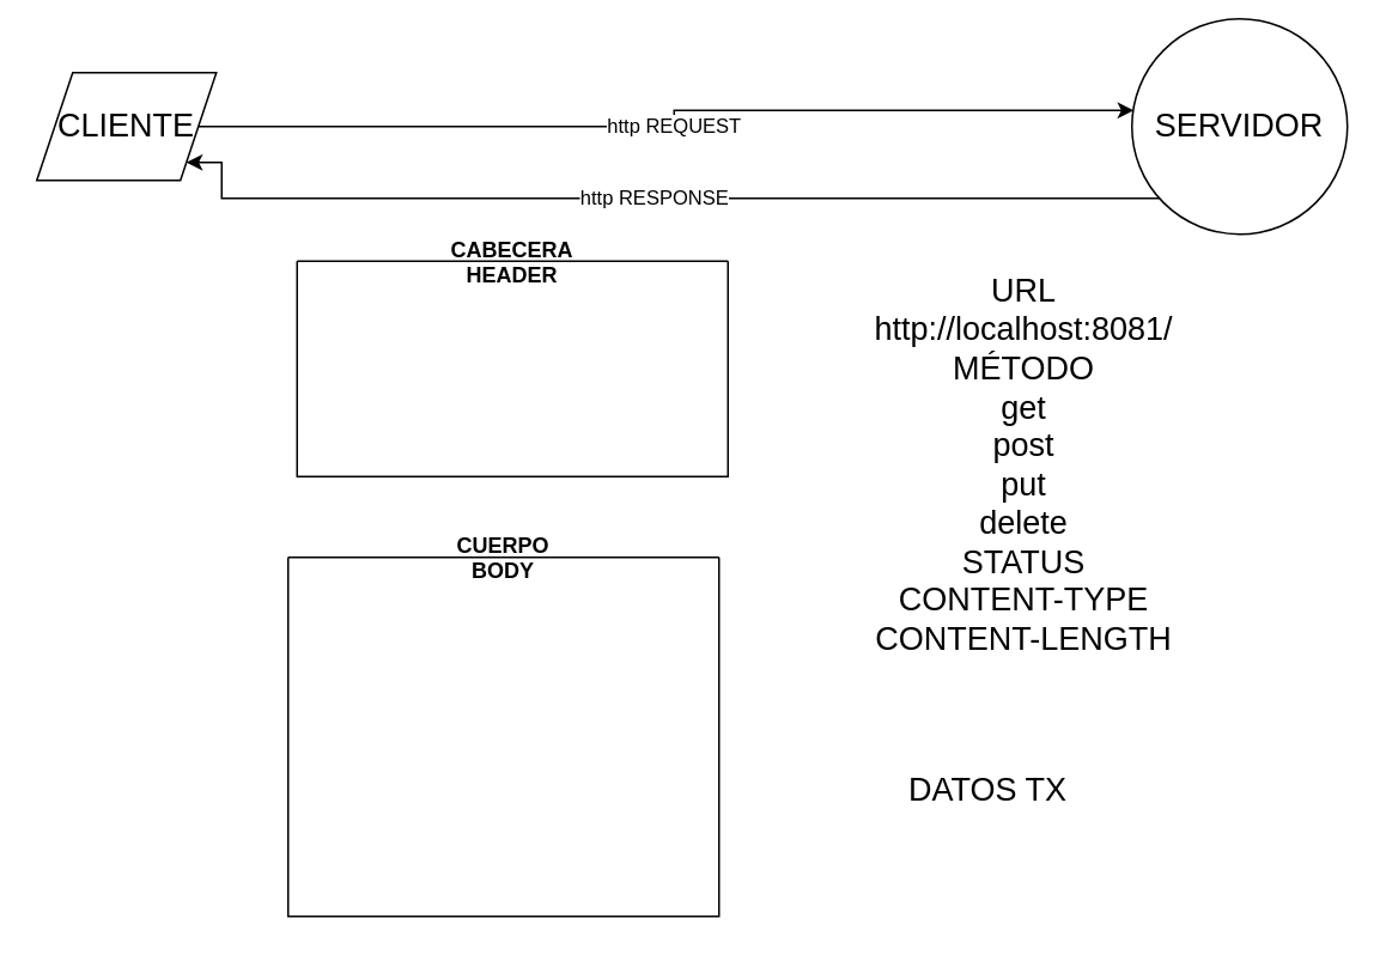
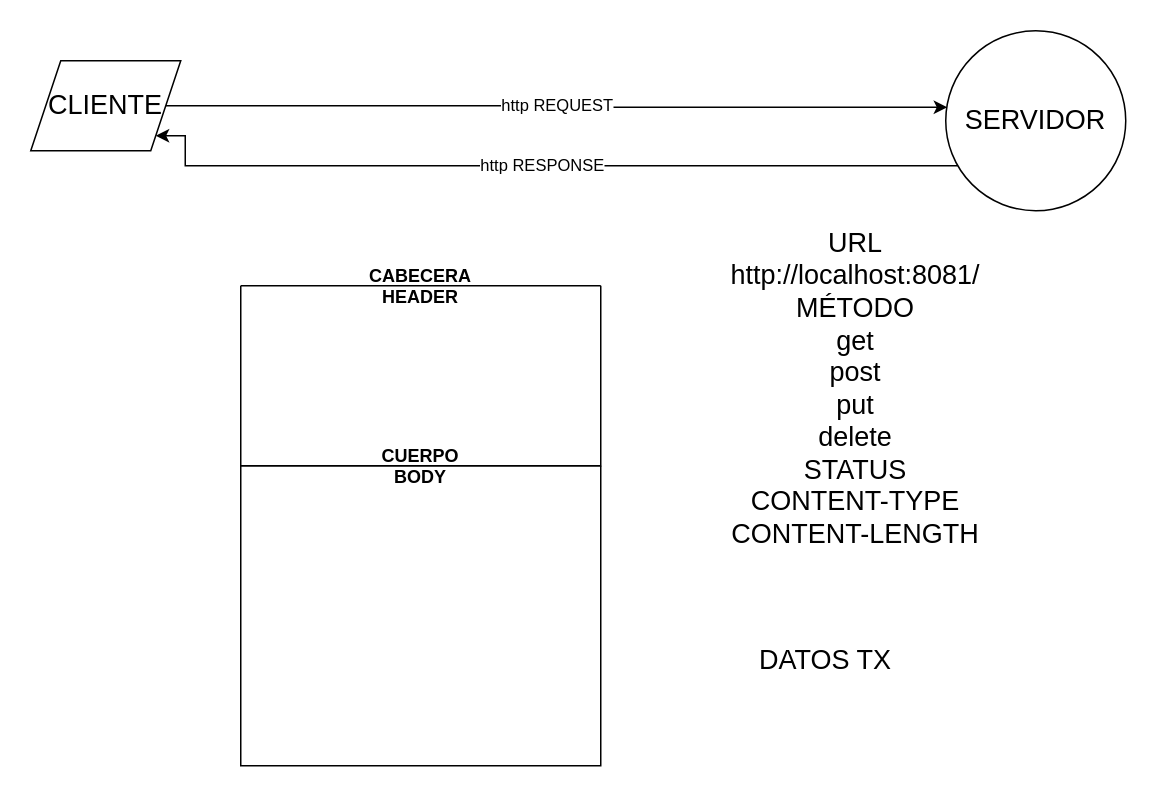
- <mxCell id="5" value="&lt;font style=&quot;font-size: 18px&quot;&gt;SERVIDOR&lt;/font&gt;" style="ellipse;whiteSpace=wrap;html=1;aspect=fixed;" vertex="1" parent="1"><mxGeometry x="630" y="10" width="120" height="120" as="geometry" /></mxCell>
+ <mxCell id="5" value="&lt;font style=&quot;font-size: 18px&quot;&gt;SERVIDOR&lt;/font&gt;" style="ellipse;whiteSpace=wrap;html=1;aspect=fixed;" vertex="1" parent="1"><mxGeometry x="630" y="20" width="120" height="120" as="geometry" /></mxCell>
- <mxCell id="6" value="CABECERA&#10;HEADER" style="swimlane;startSize=0;fillColor=#66FF66;" vertex="1" parent="1"><mxGeometry x="165" y="145" width="240" height="120" as="geometry" /></mxCell>
+ <mxCell id="6" value="CABECERA&#10;HEADER" style="swimlane;startSize=0;fillColor=#66FF66;" vertex="1" parent="1"><mxGeometry x="160" y="190" width="240" height="120" as="geometry" /></mxCell>
